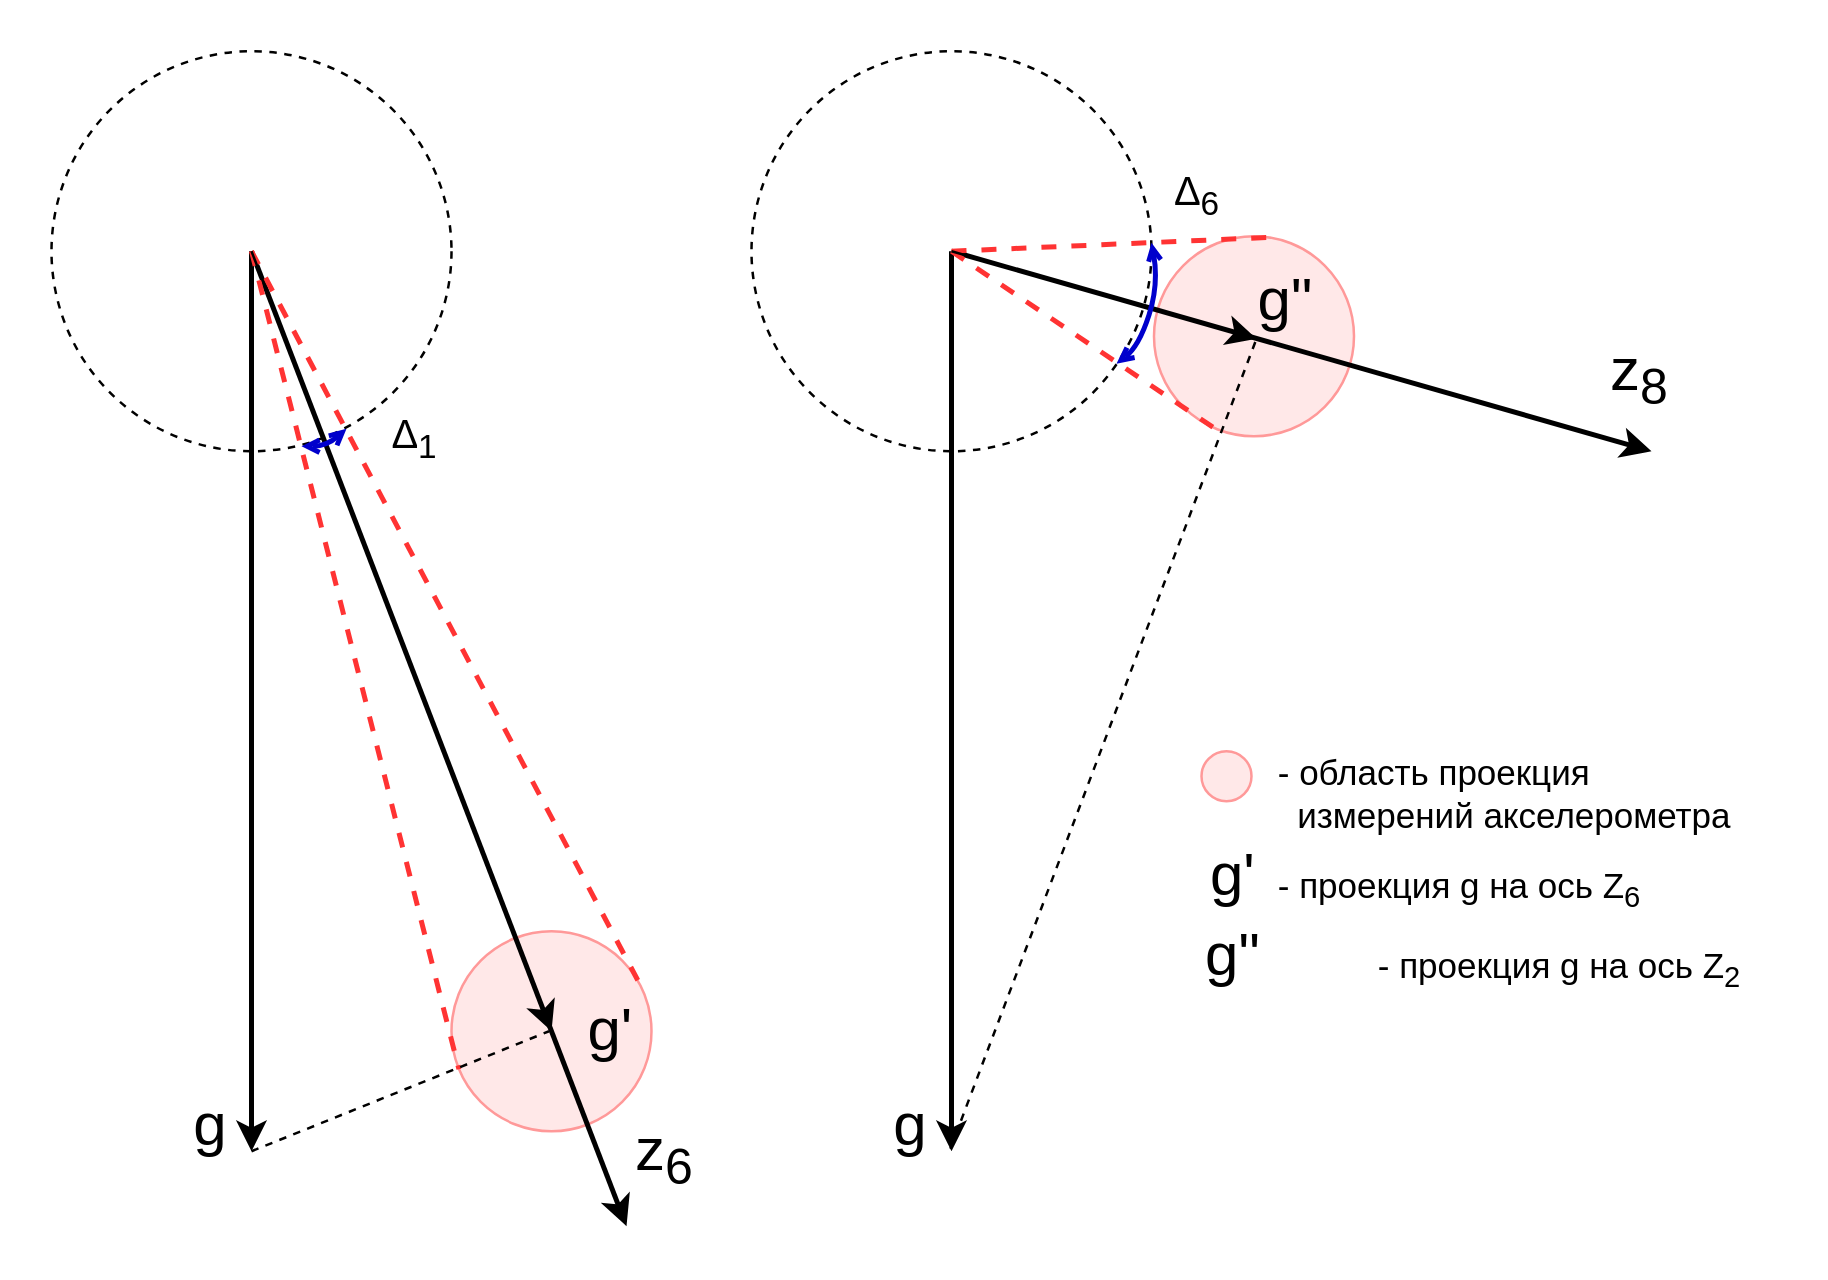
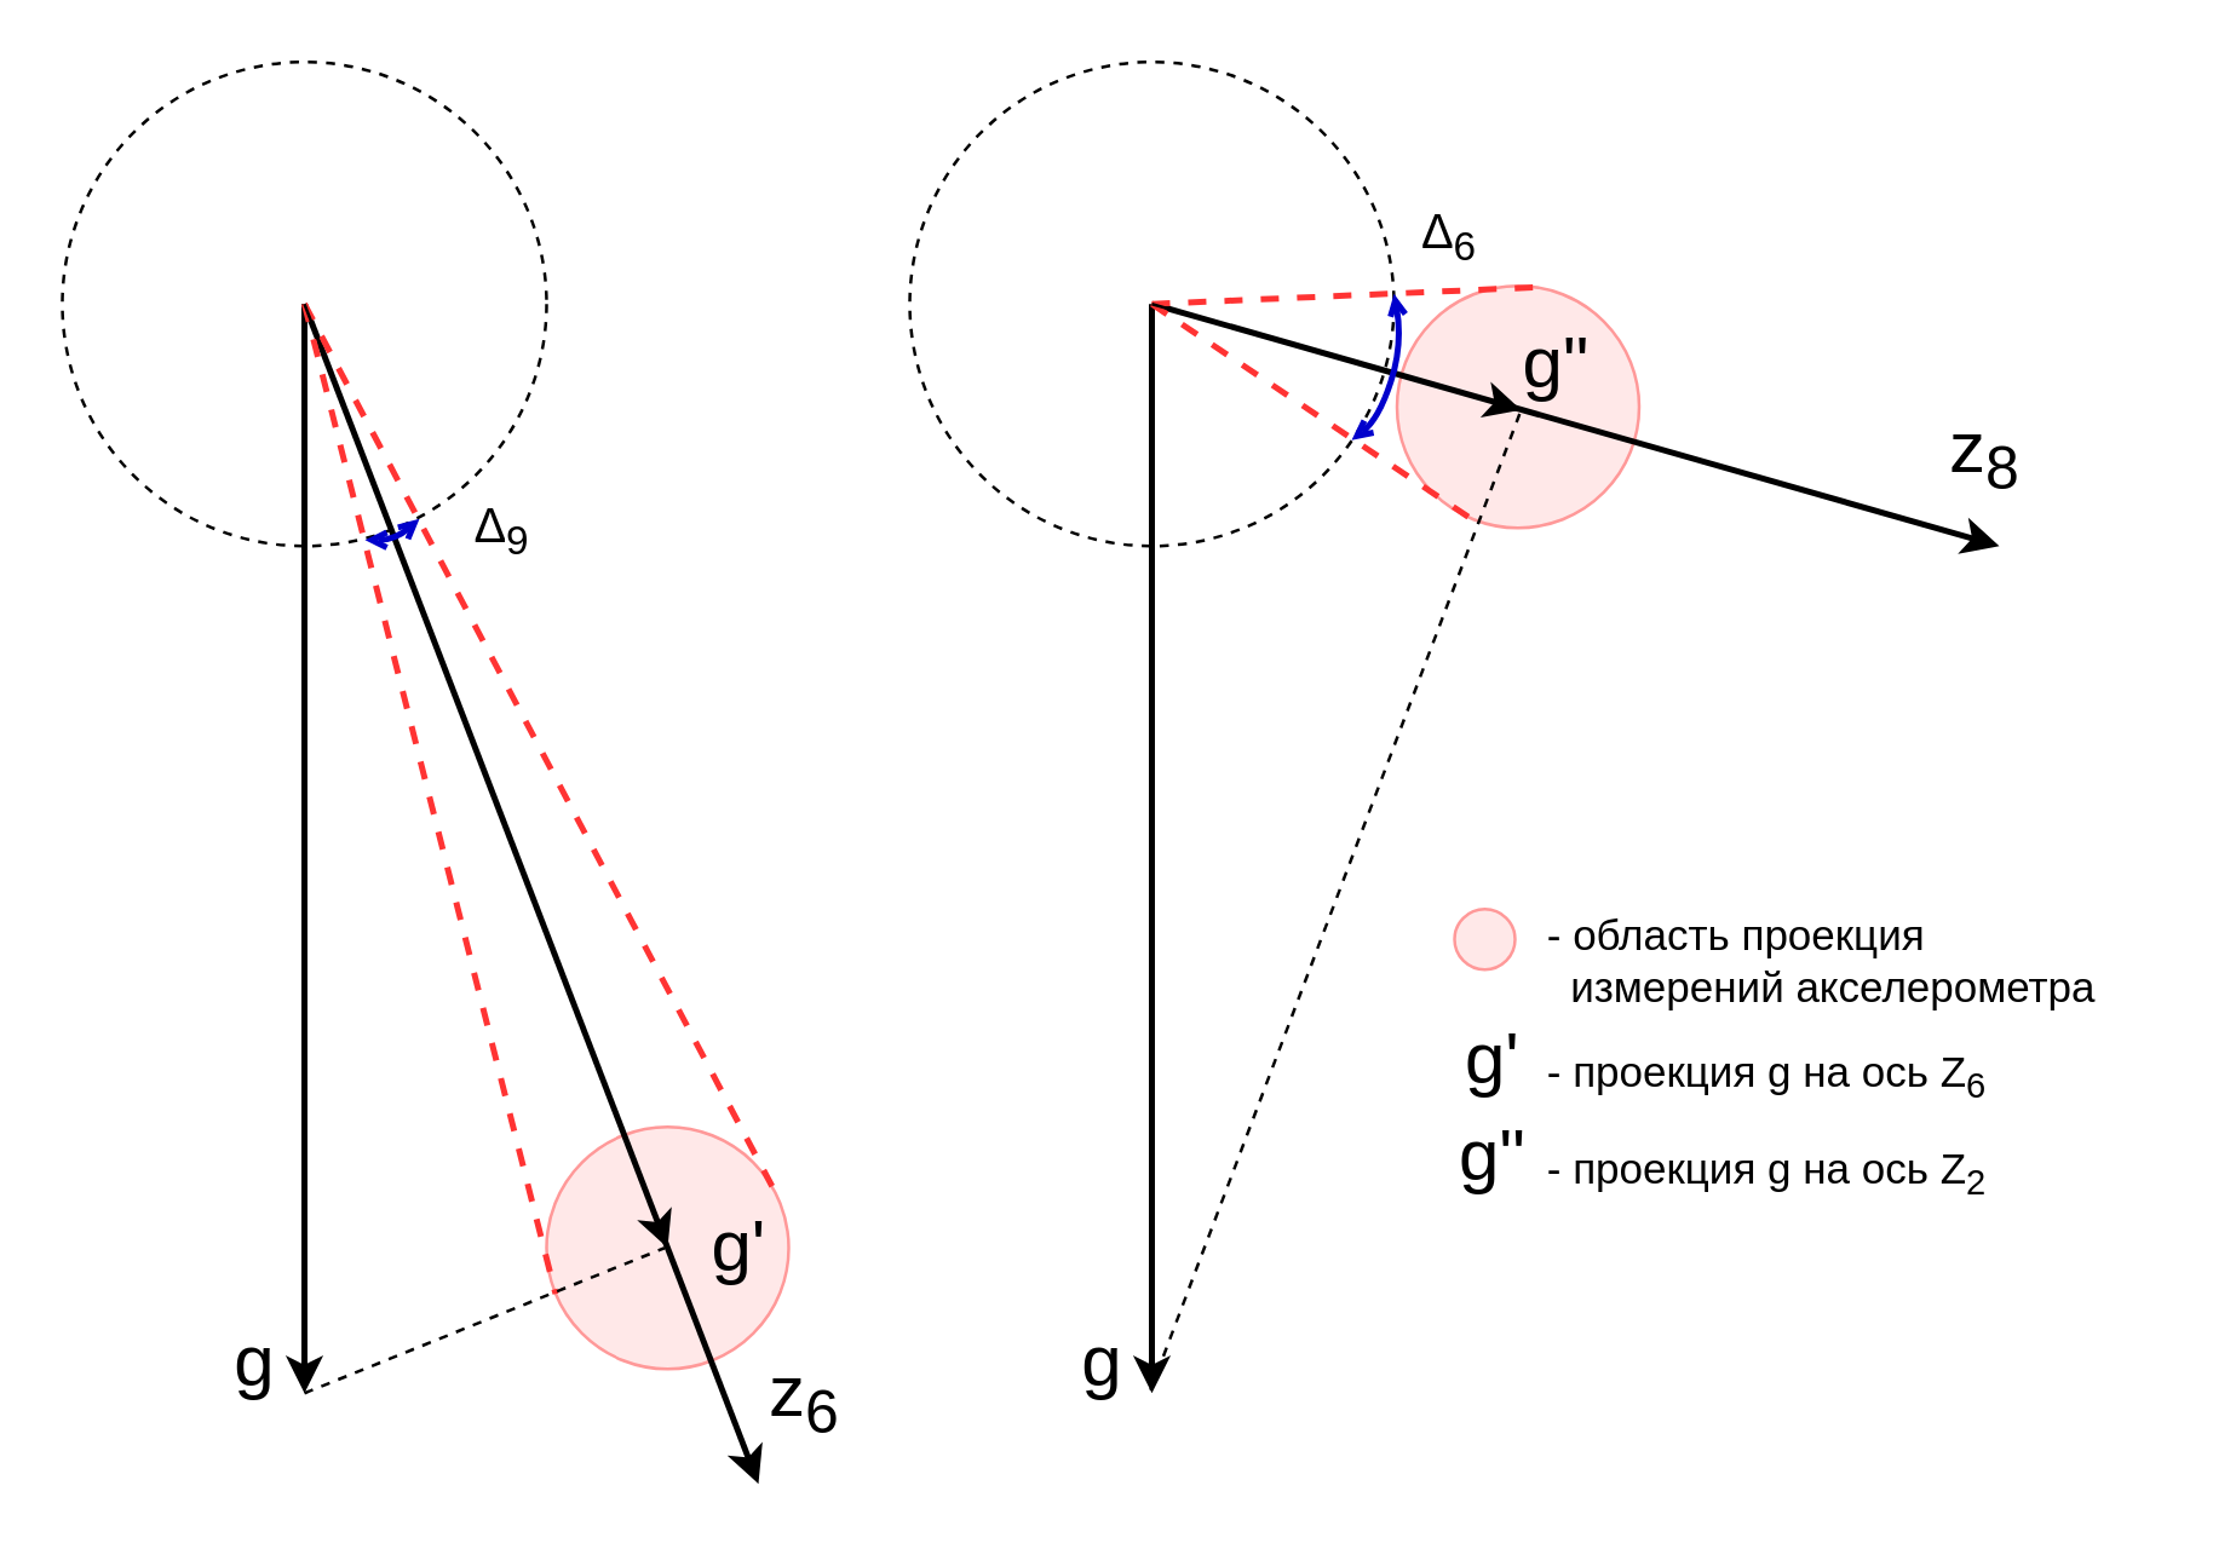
- <mxCell id="33" value="&lt;font style=&quot;font-size: 16px&quot;&gt;Δ&lt;sub&gt;1&lt;/sub&gt;&lt;/font&gt;" style="text;html=1;align=center;verticalAlign=middle;resizable=0;points=[];autosize=1;" vertex="1" parent="1"><mxGeometry x="150" y="165" width="30" height="20" as="geometry" /></mxCell>
+ <mxCell id="33" value="&lt;font style=&quot;font-size: 16px&quot;&gt;Δ&lt;sub&gt;9&lt;/sub&gt;&lt;/font&gt;" style="text;html=1;align=center;verticalAlign=middle;resizable=0;points=[];autosize=1;" vertex="1" parent="1"><mxGeometry x="150" y="165" width="30" height="20" as="geometry" /></mxCell>
- <mxCell id="32" value="&lt;div align=&quot;left&quot;&gt;&lt;font style=&quot;font-size: 14px&quot;&gt;- проекция g на ось Z&lt;sub&gt;2&lt;/sub&gt;&lt;br&gt;&lt;/font&gt;&lt;/div&gt;" style="text;html=1;align=left;verticalAlign=middle;resizable=0;points=[];autosize=1;" vertex="1" parent="1"><mxGeometry x="549" y="377" width="170" height="20" as="geometry" /></mxCell>
+ <mxCell id="32" value="&lt;div align=&quot;left&quot;&gt;&lt;font style=&quot;font-size: 14px&quot;&gt;- проекция g на ось Z&lt;sub&gt;2&lt;/sub&gt;&lt;br&gt;&lt;/font&gt;&lt;/div&gt;" style="text;html=1;align=left;verticalAlign=middle;resizable=0;points=[];autosize=1;" vertex="1" parent="1"><mxGeometry x="509" y="377" width="170" height="20" as="geometry" /></mxCell>
